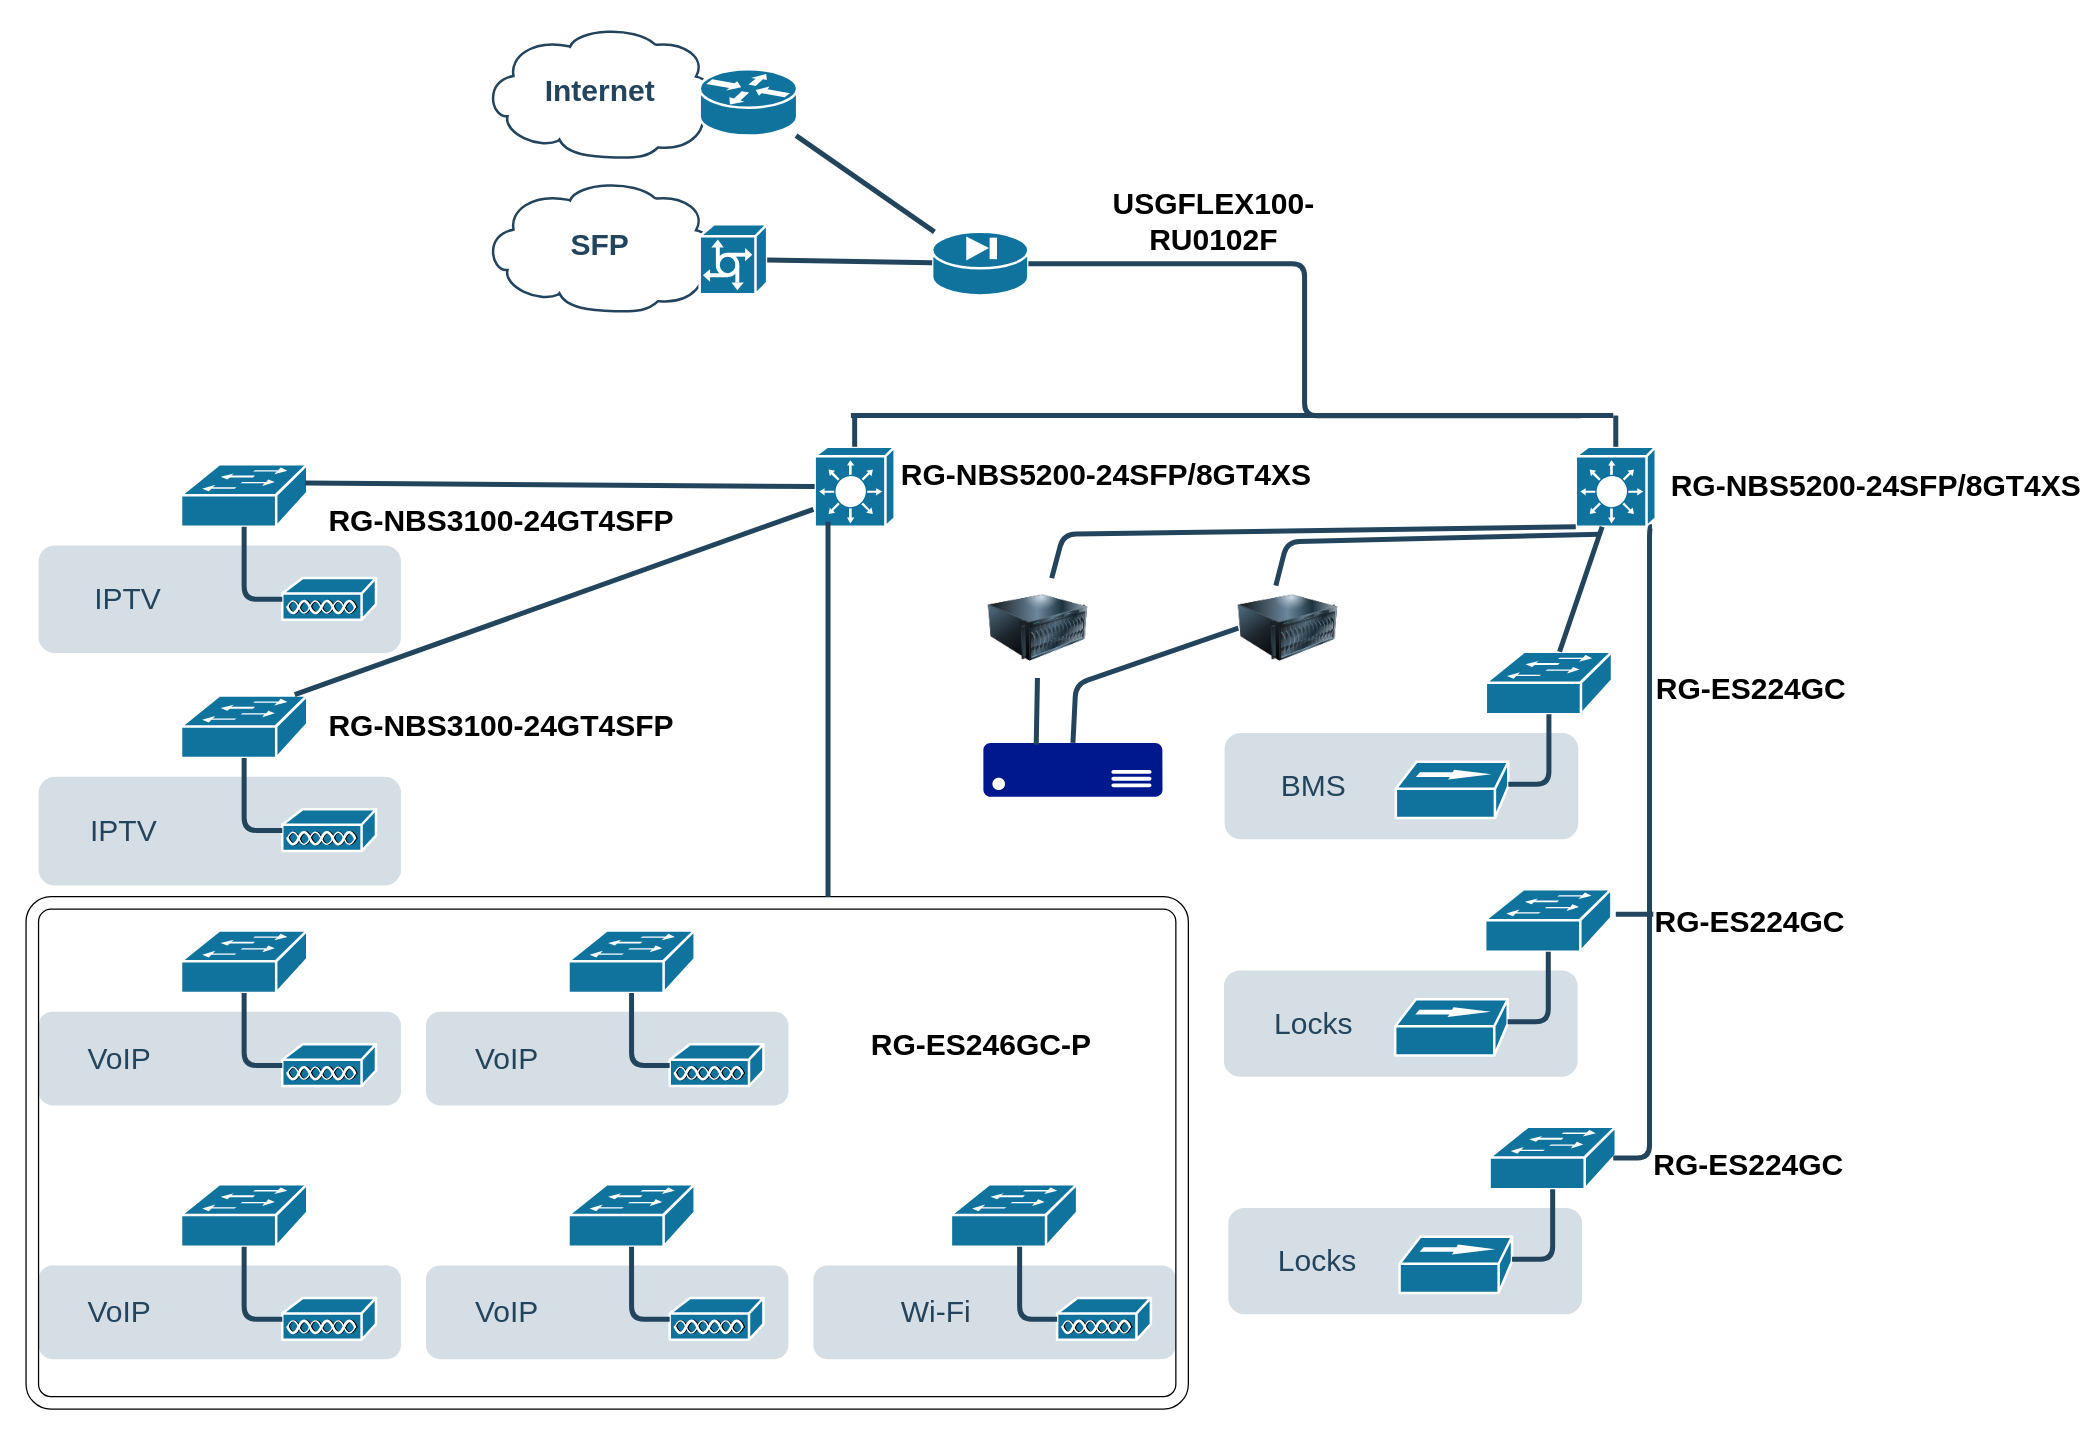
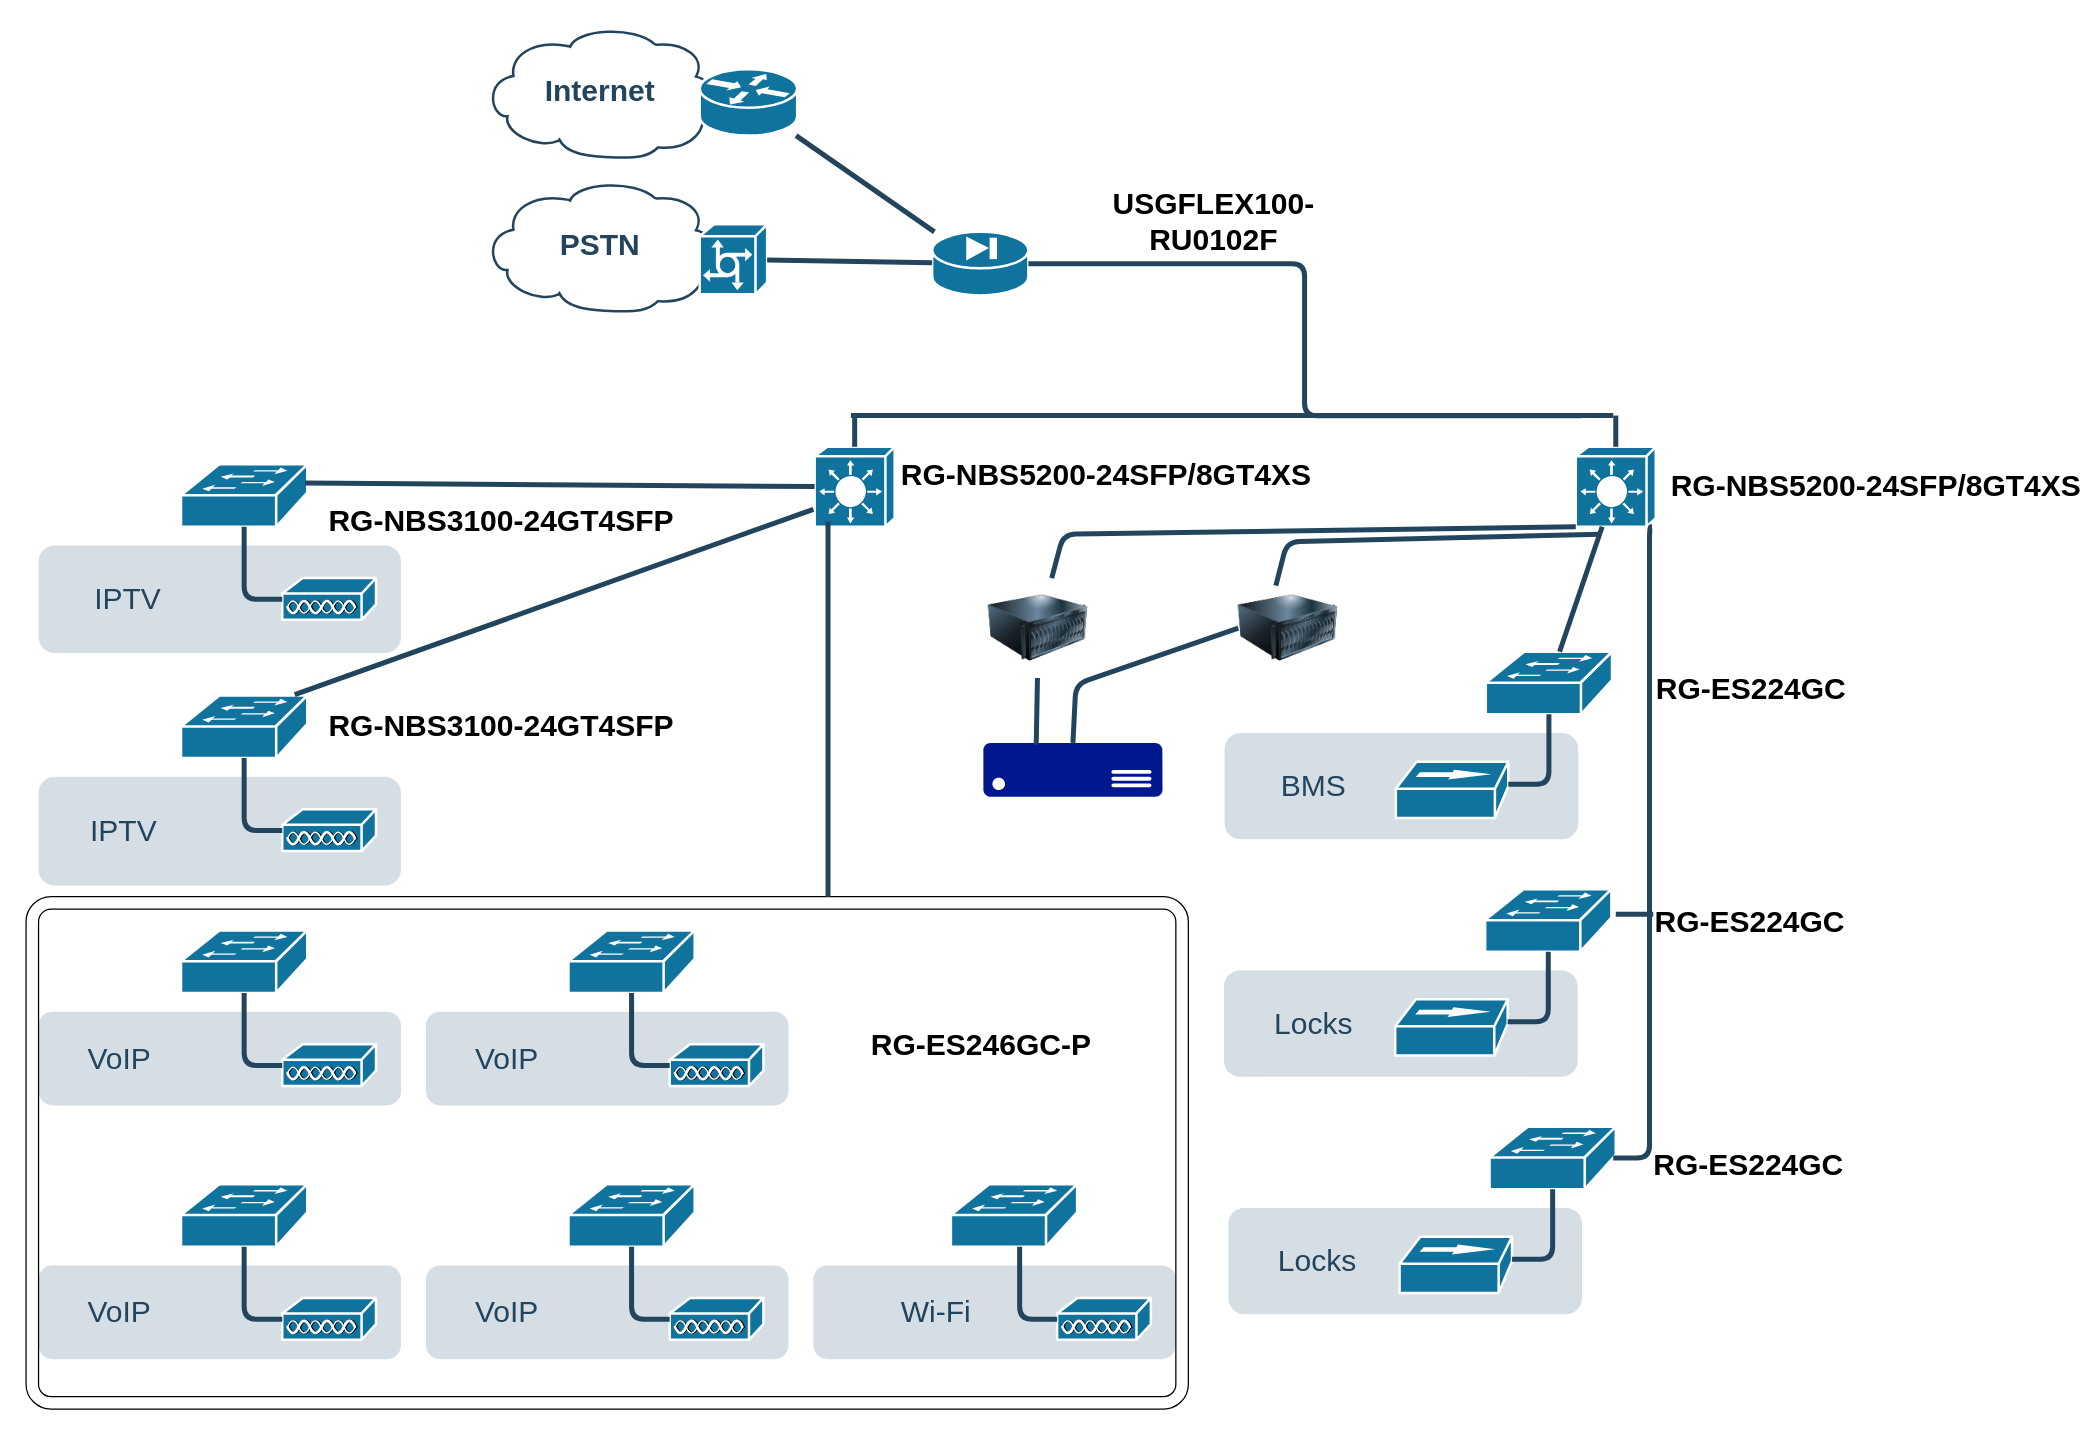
- <mxCell id="6" value="SFP" style="shape=mxgraph.cisco.storage.cloud;html=1;dashed=0;strokeColor=#23445D;fillColor=#ffffff;strokeWidth=2;fontFamily=Helvetica;fontSize=24;fontColor=#23445D;fontStyle=1" parent="1" vertex="1"><mxGeometry x="386" y="143" width="186" height="106" as="geometry" /></mxCell>
+ <mxCell id="6" value="PSTN" style="shape=mxgraph.cisco.storage.cloud;html=1;dashed=0;strokeColor=#23445D;fillColor=#ffffff;strokeWidth=2;fontFamily=Helvetica;fontSize=24;fontColor=#23445D;fontStyle=1" parent="1" vertex="1"><mxGeometry x="386" y="143" width="186" height="106" as="geometry" /></mxCell>
